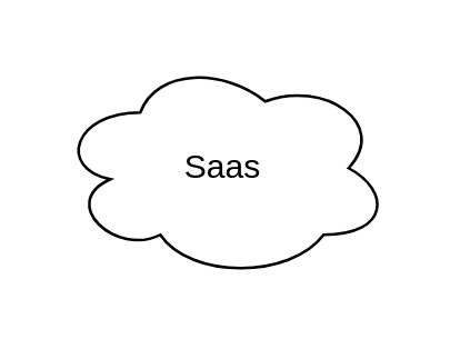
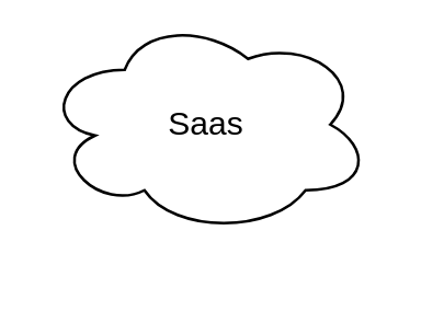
- <mxCell id="2" value="Saas" style="ellipse;shape=cloud;whiteSpace=wrap;html=1;" vertex="1" parent="1"><mxGeometry x="20" y="20" width="120" height="80" as="geometry" /></mxCell>
+ <mxCell id="2" value="Saas" style="ellipse;shape=cloud;whiteSpace=wrap;html=1;" vertex="1" parent="1"><mxGeometry x="15" y="5" width="120" height="80" as="geometry" /></mxCell>
